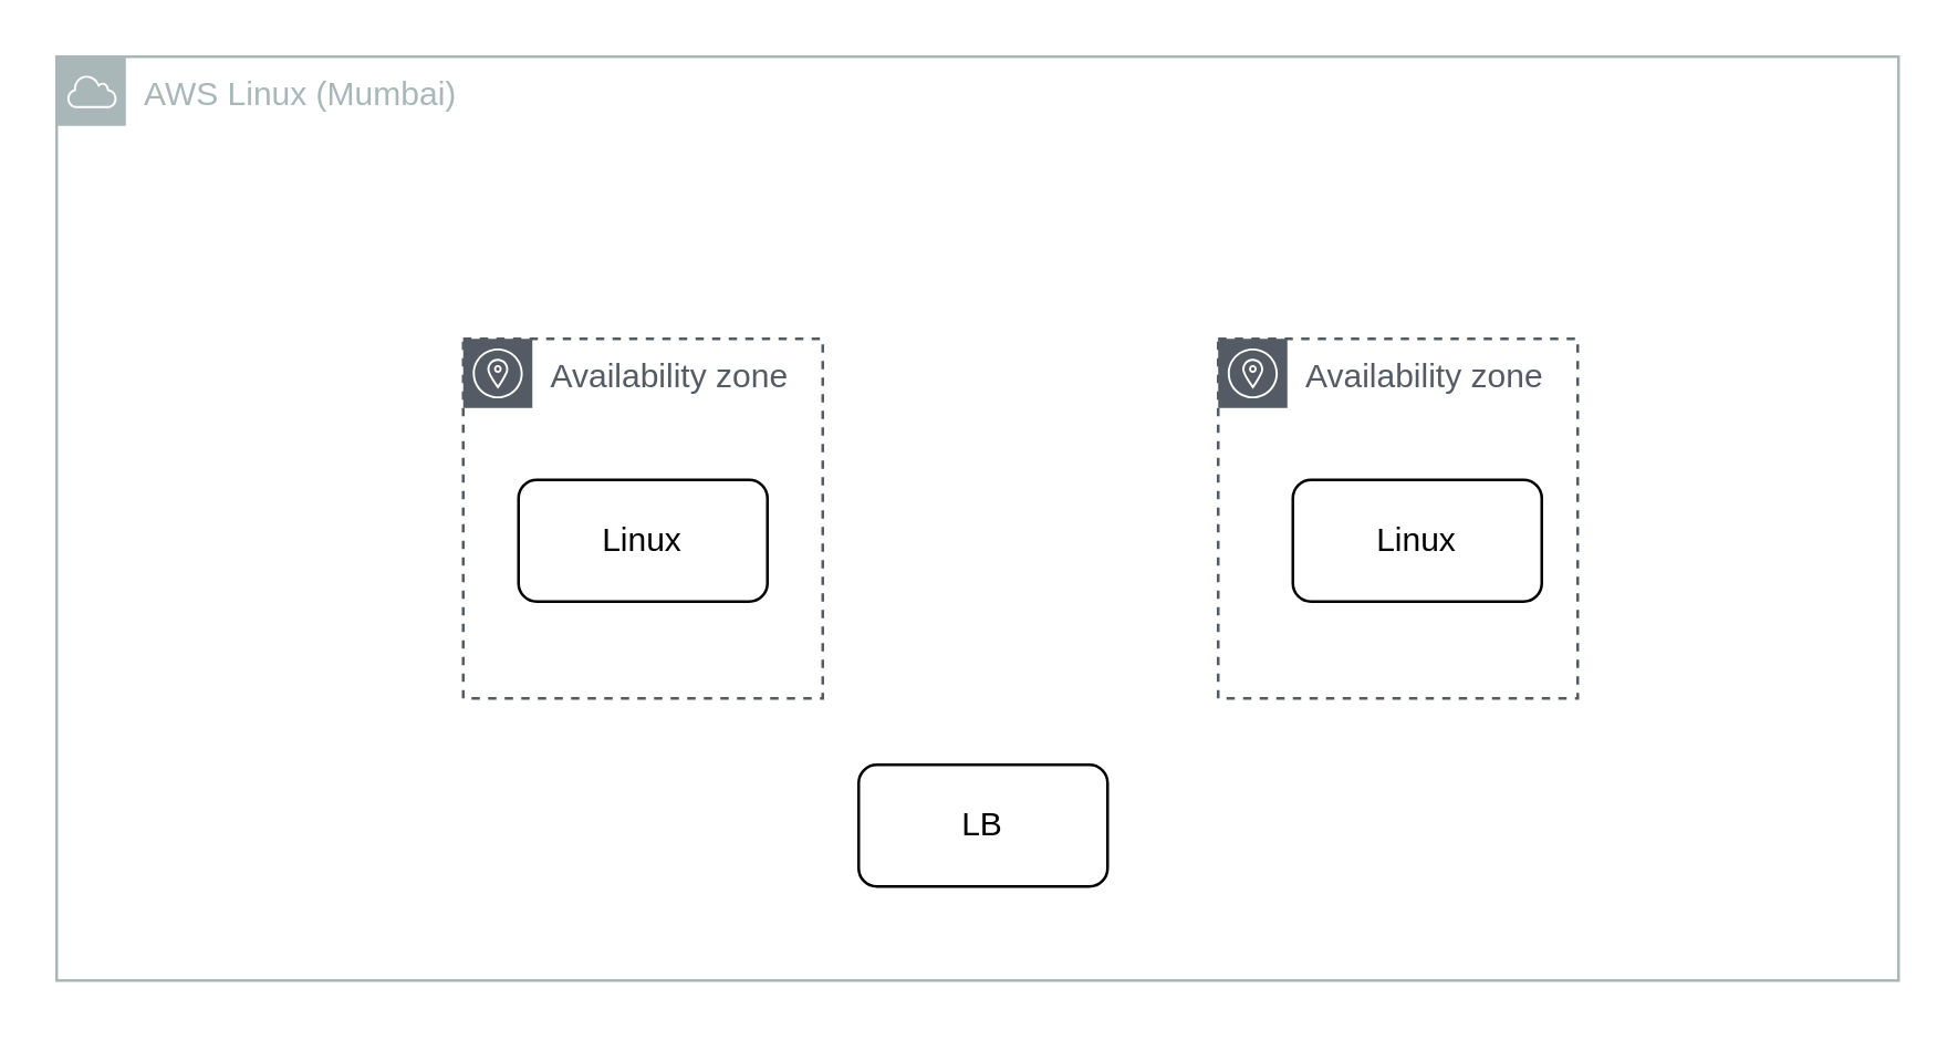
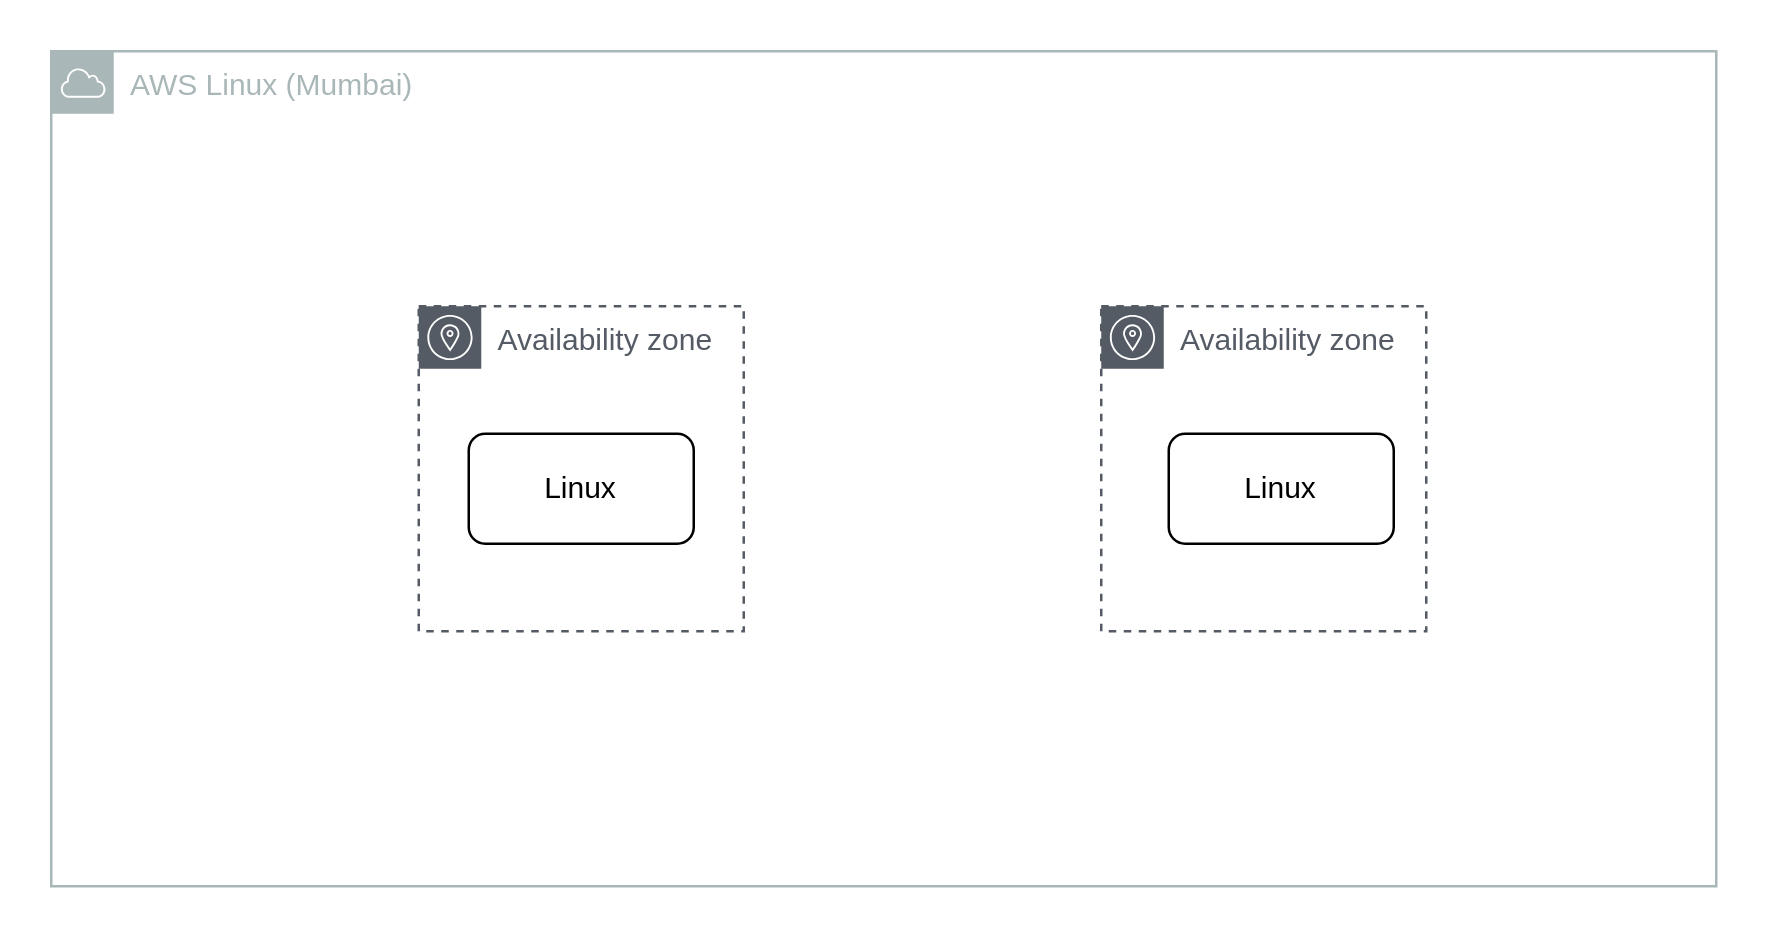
- <mxCell id="7" value="LB" style="rounded=1;whiteSpace=wrap;html=1;" vertex="1" parent="1"><mxGeometry x="310" y="276" width="90" height="44" as="geometry" /></mxCell>
